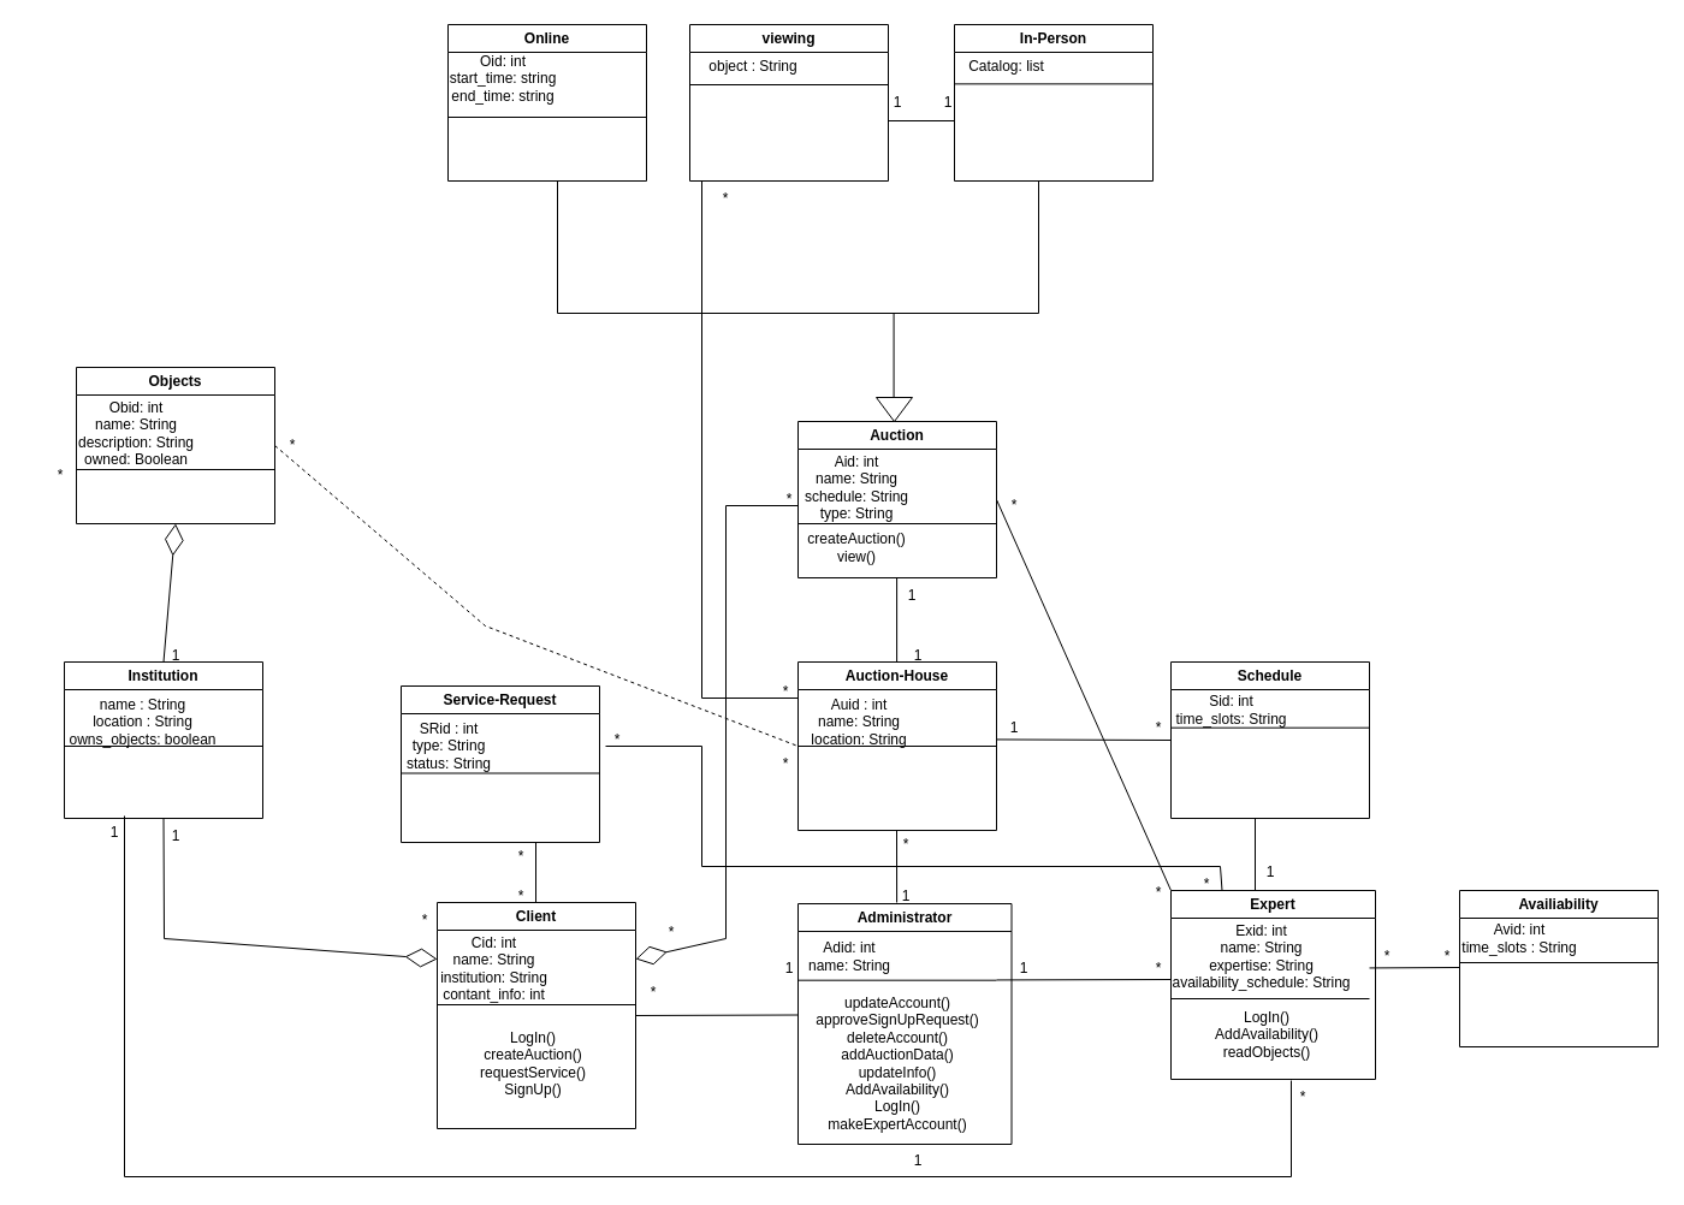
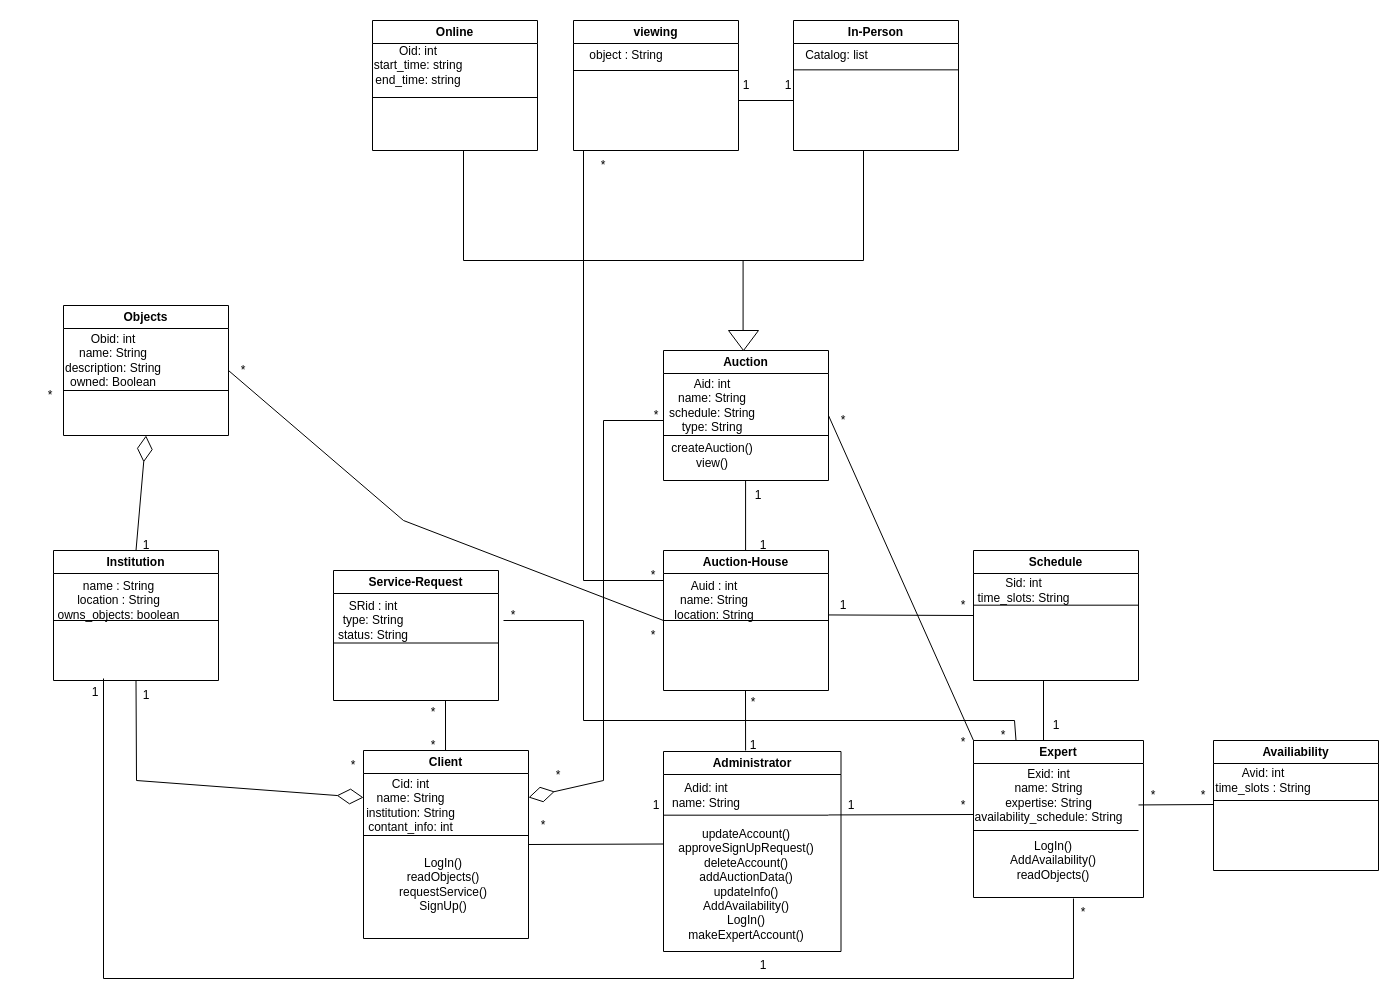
- <mxCell id="67" value="" style="endArrow=none;html=1;rounded=0;exitX=1;exitY=0.5;exitDx=0;exitDy=0;entryX=0;entryY=0.5;entryDx=0;entryDy=0;dashed=1;" parent="1" source="57" target="7" edge="1"><mxGeometry width="50" height="50" relative="1" as="geometry"><mxPoint x="343" y="395" as="sourcePoint" /><mxPoint x="343" y="285" as="targetPoint" /><Array as="points"><mxPoint x="403" y="520" /></Array></mxGeometry></mxCell>
+ <mxCell id="67" value="" style="endArrow=none;html=1;rounded=0;exitX=1;exitY=0.5;exitDx=0;exitDy=0;entryX=0;entryY=0.5;entryDx=0;entryDy=0;" parent="1" source="57" target="7" edge="1"><mxGeometry width="50" height="50" relative="1" as="geometry"><mxPoint x="343" y="395" as="sourcePoint" /><mxPoint x="343" y="285" as="targetPoint" /><Array as="points"><mxPoint x="403" y="520" /></Array></mxGeometry></mxCell>
- <mxCell id="49" value="LogIn()&lt;div&gt;createAuction()&lt;/div&gt;&lt;div&gt;requestService()&lt;/div&gt;&lt;div&gt;SignUp()&lt;/div&gt;" style="text;html=1;align=center;verticalAlign=middle;whiteSpace=wrap;rounded=0;" parent="46" vertex="1"><mxGeometry x="24.5" y="96" width="110" height="75" as="geometry" /></mxCell>
+ <mxCell id="49" value="LogIn()&lt;div&gt;readObjects()&lt;/div&gt;&lt;div&gt;requestService()&lt;/div&gt;&lt;div&gt;SignUp()&lt;/div&gt;" style="text;html=1;align=center;verticalAlign=middle;whiteSpace=wrap;rounded=0;" parent="46" vertex="1"><mxGeometry x="24.5" y="96" width="110" height="75" as="geometry" /></mxCell>
